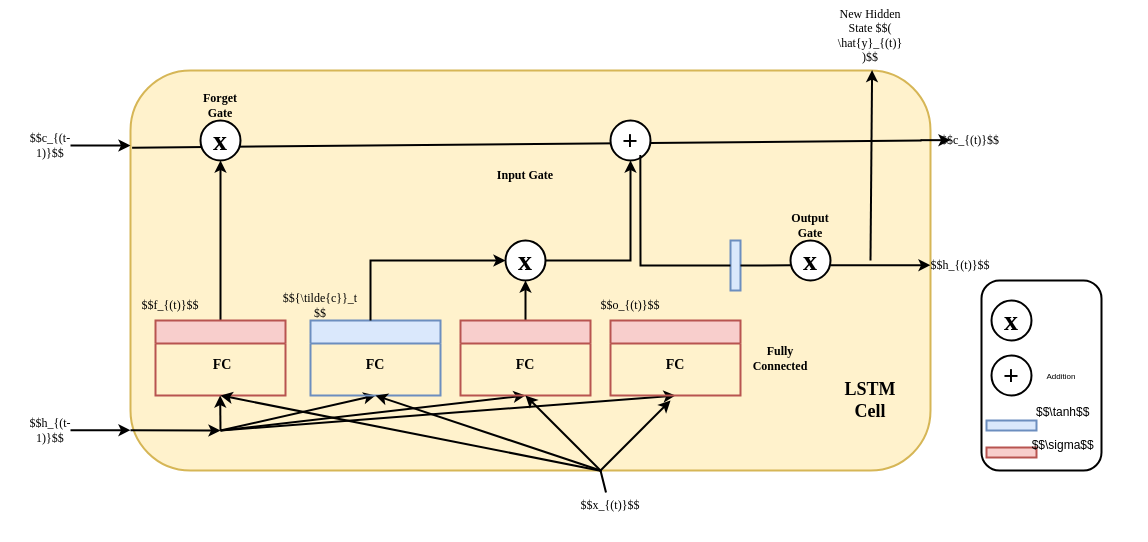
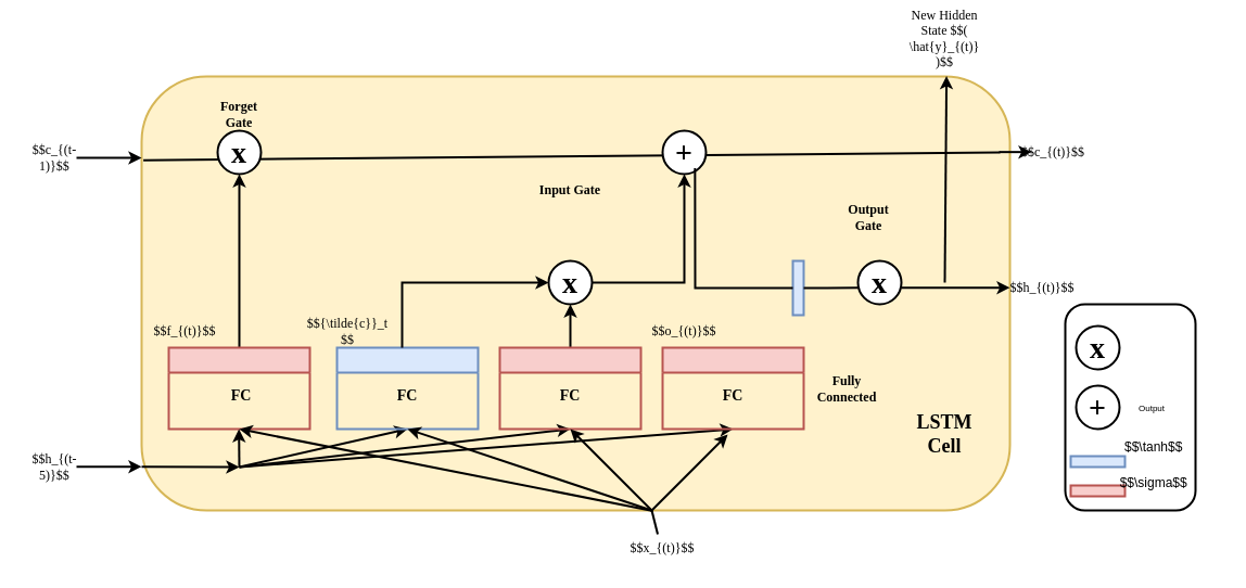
- <mxCell id="32" value="&lt;b&gt;Output Gate&lt;/b&gt;" style="text;html=1;align=center;verticalAlign=middle;whiteSpace=wrap;rounded=0;fontFamily=Times New Roman;strokeWidth=2;" parent="1" vertex="1"><mxGeometry x="780" y="210" width="60" height="30" as="geometry" /></mxCell>
+ <mxCell id="32" value="&lt;b&gt;Output Gate&lt;/b&gt;" style="text;html=1;align=center;verticalAlign=middle;whiteSpace=wrap;rounded=0;fontFamily=Times New Roman;strokeWidth=2;" parent="1" vertex="1"><mxGeometry x="770" y="185" width="60" height="30" as="geometry" /></mxCell>
- <mxCell id="56" value="&lt;font style=&quot;font-size: 8px;&quot;&gt;Addition&lt;/font&gt;" style="text;html=1;align=center;verticalAlign=middle;whiteSpace=wrap;rounded=0;movable=1;resizable=1;rotatable=1;deletable=1;editable=1;locked=0;connectable=1;" parent="52" vertex="1"><mxGeometry x="50" y="80" width="60" height="30" as="geometry" /></mxCell>
+ <mxCell id="56" value="&lt;font style=&quot;font-size: 8px;&quot;&gt;Output&lt;/font&gt;" style="text;html=1;align=center;verticalAlign=middle;whiteSpace=wrap;rounded=0;movable=1;resizable=1;rotatable=1;deletable=1;editable=1;locked=0;connectable=1;" parent="52" vertex="1"><mxGeometry x="50" y="80" width="60" height="30" as="geometry" /></mxCell>
- <mxCell id="27" value="$$h_{(t-1)}$$" style="text;html=1;align=center;verticalAlign=middle;whiteSpace=wrap;rounded=0;fontFamily=Times New Roman;strokeWidth=2;" parent="1" vertex="1"><mxGeometry x="20" y="415" width="60" height="30" as="geometry" /></mxCell>
+ <mxCell id="27" value="$$h_{(t-5)}$$" style="text;html=1;align=center;verticalAlign=middle;whiteSpace=wrap;rounded=0;fontFamily=Times New Roman;strokeWidth=2;" parent="1" vertex="1"><mxGeometry x="20" y="415" width="60" height="30" as="geometry" /></mxCell>
